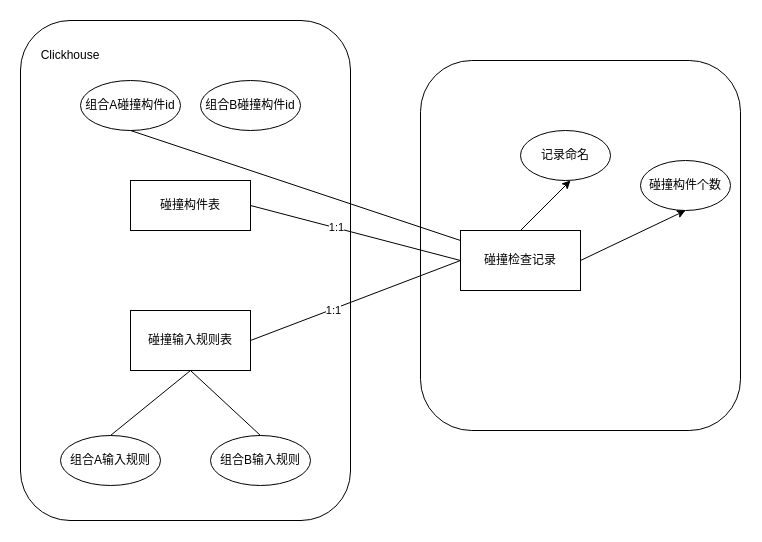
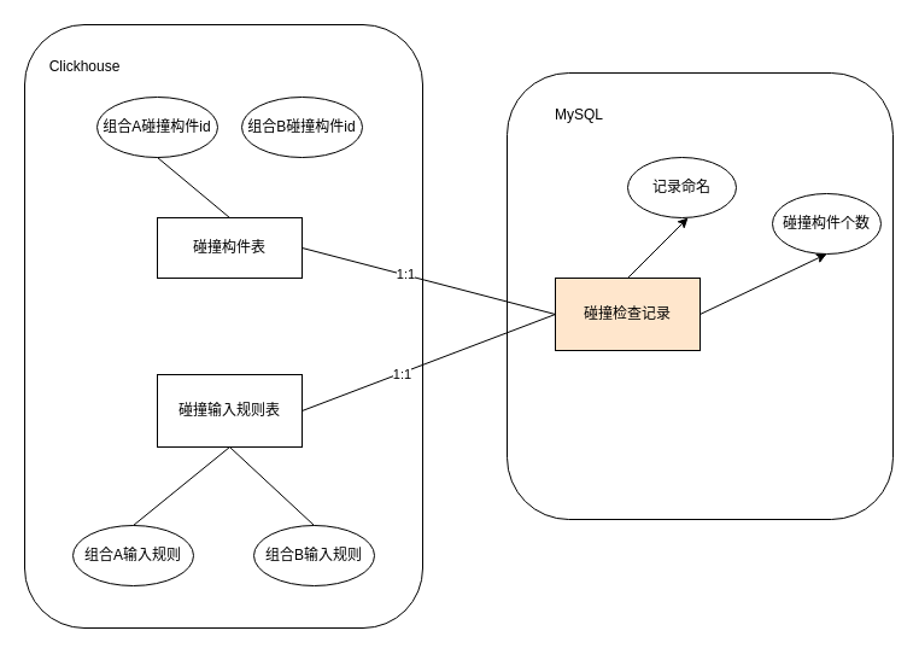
+ <mxCell id="23" value="MySQL" style="text;html=1;align=center;verticalAlign=middle;whiteSpace=wrap;rounded=0;" vertex="1" parent="1"><mxGeometry x="450" y="80" width="60" height="30" as="geometry" /></mxCell>
- <mxCell id="16" value="" style="endArrow=none;html=1;rounded=0;exitX=0.5;exitY=1;exitDx=0;exitDy=0;" edge="1" parent="1" source="15" target="6"><mxGeometry width="50" height="50" relative="1" as="geometry"><mxPoint x="200" y="140" as="sourcePoint" /><mxPoint x="250" y="90" as="targetPoint" /></mxGeometry></mxCell>
+ <mxCell id="16" value="" style="endArrow=none;html=1;rounded=0;exitX=0.5;exitY=1;exitDx=0;exitDy=0;entryX=0.5;entryY=0;entryDx=0;entryDy=0;" edge="1" parent="1" source="15" target="4"><mxGeometry width="50" height="50" relative="1" as="geometry"><mxPoint x="200" y="140" as="sourcePoint" /><mxPoint x="250" y="90" as="targetPoint" /></mxGeometry></mxCell>
- <mxCell id="6" value="碰撞检查记录" style="rounded=0;whiteSpace=wrap;html=1;" vertex="1" parent="1"><mxGeometry x="460" y="230" width="120" height="60" as="geometry" /></mxCell>
+ <mxCell id="6" value="碰撞检查记录" style="rounded=0;whiteSpace=wrap;html=1;fillColor=#ffe6cc;" vertex="1" parent="1"><mxGeometry x="460" y="230" width="120" height="60" as="geometry" /></mxCell>
